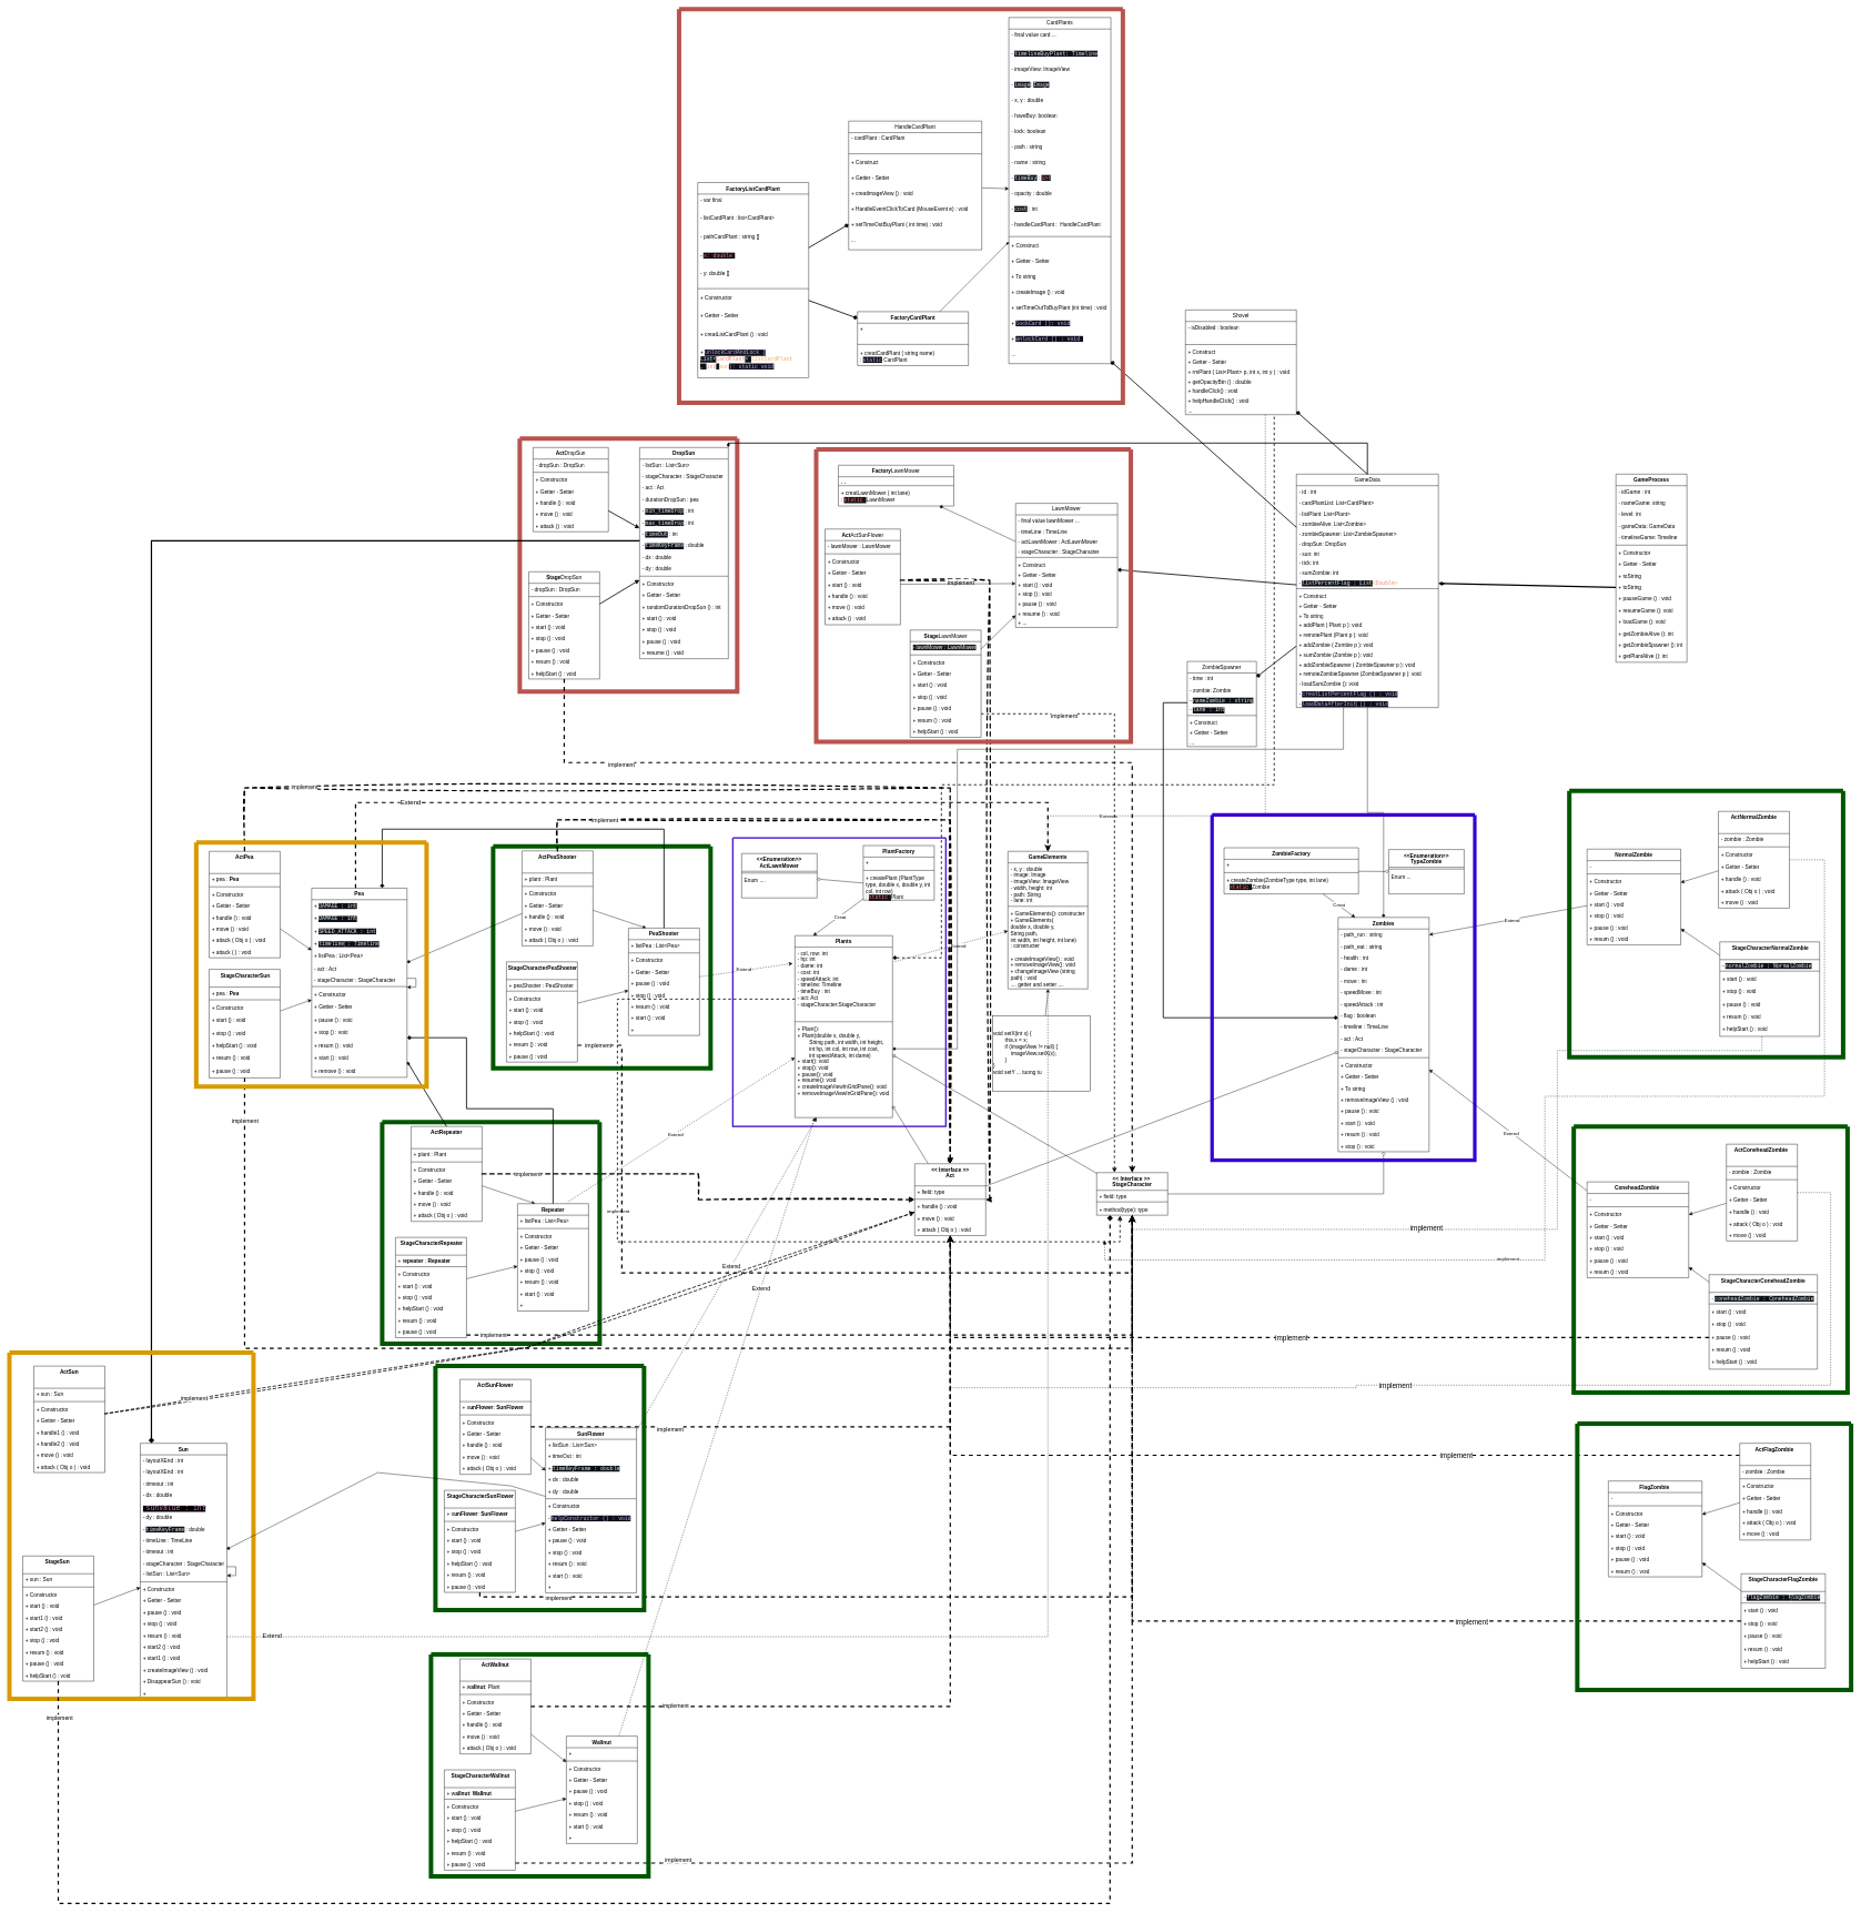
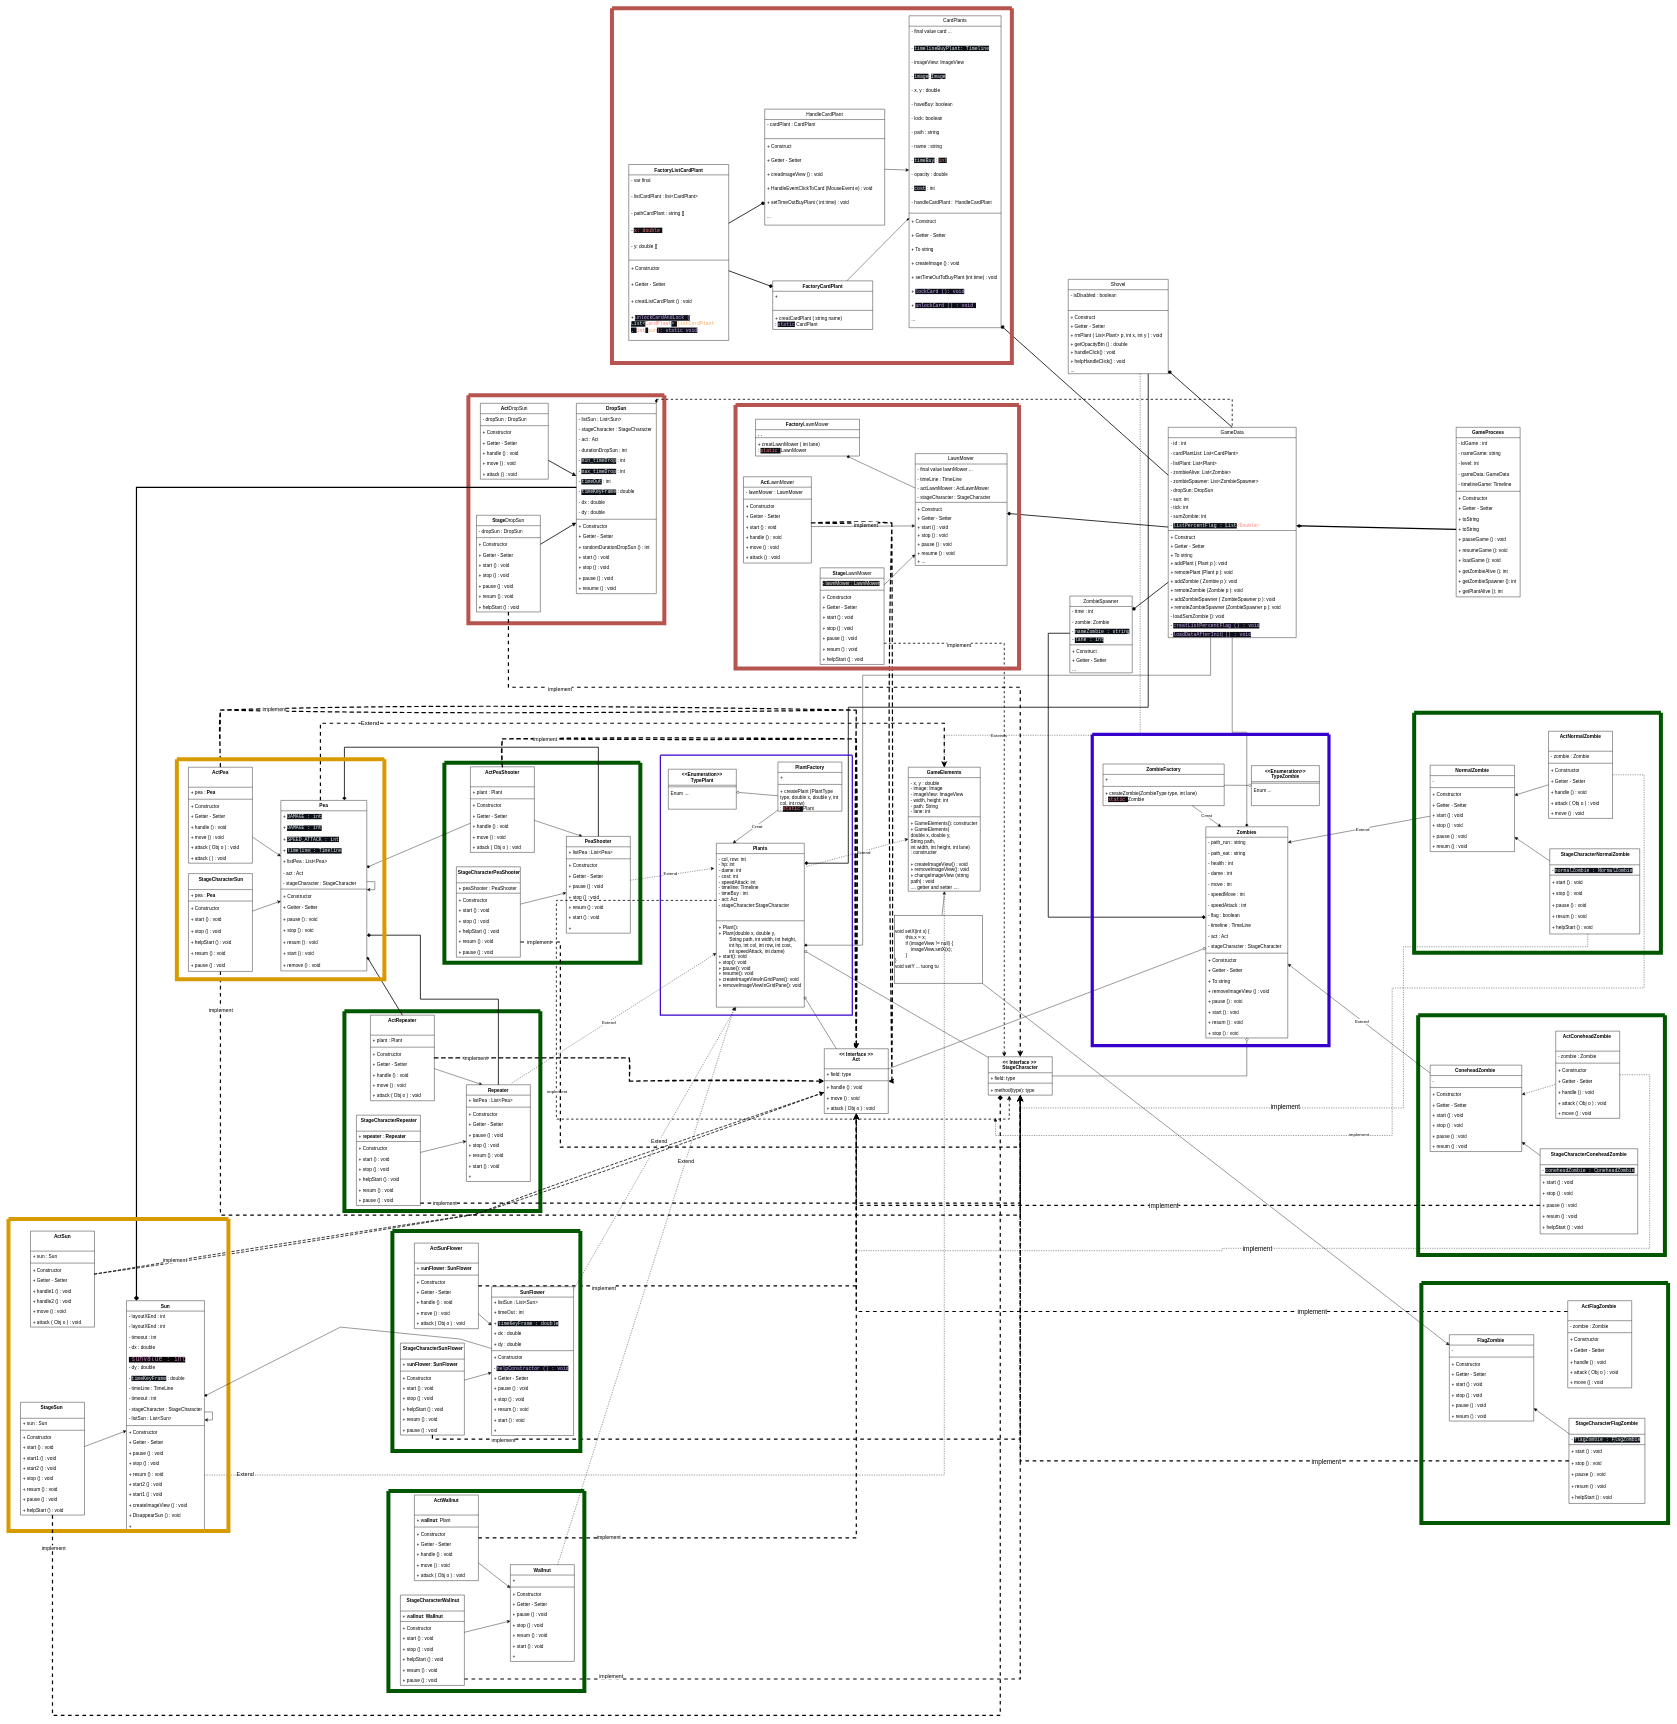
- <mxCell id="274" style="edgeStyle=orthogonalEdgeStyle;rounded=0;orthogonalLoop=1;jettySize=auto;html=1;strokeWidth=2;startArrow=diamondThin;startFill=1;endArrow=none;endFill=0;" parent="1" source="234" target="60" edge="1"><mxGeometry relative="1" as="geometry"><Array as="points"><mxPoint x="1640" y="998" /><mxPoint x="3080" y="998" /></Array></mxGeometry></mxCell>
+ <mxCell id="274" style="edgeStyle=orthogonalEdgeStyle;rounded=0;orthogonalLoop=1;jettySize=auto;html=1;strokeWidth=2;startArrow=diamondThin;startFill=1;endArrow=none;endFill=0;dashed=1;" parent="1" source="234" target="60" edge="1"><mxGeometry relative="1" as="geometry"><Array as="points"><mxPoint x="1640" y="998" /><mxPoint x="3080" y="998" /></Array></mxGeometry></mxCell>
- <mxCell id="238" value="- durationDropSun : pea" style="text;strokeColor=none;fillColor=none;align=left;verticalAlign=top;spacingLeft=4;spacingRight=4;overflow=hidden;rotatable=0;points=[[0,0.5],[1,0.5]];portConstraint=eastwest;whiteSpace=wrap;html=1;" parent="234" vertex="1"><mxGeometry y="104" width="200" height="26" as="geometry" /></mxCell>
+ <mxCell id="238" value="- durationDropSun : int" style="text;strokeColor=none;fillColor=none;align=left;verticalAlign=top;spacingLeft=4;spacingRight=4;overflow=hidden;rotatable=0;points=[[0,0.5],[1,0.5]];portConstraint=eastwest;whiteSpace=wrap;html=1;" parent="234" vertex="1"><mxGeometry y="104" width="200" height="26" as="geometry" /></mxCell>
- <mxCell id="594" value="Act&lt;span style=&quot;font-weight: 400;&quot;&gt;ActSunFlower&lt;/span&gt;" style="swimlane;fontStyle=1;align=center;verticalAlign=top;childLayout=stackLayout;horizontal=1;startSize=26;horizontalStack=0;resizeParent=1;resizeParentMax=0;resizeLast=0;collapsible=1;marginBottom=0;whiteSpace=wrap;html=1;" parent="1" vertex="1"><mxGeometry x="1857.972" y="1191.727" width="169.761" height="215.712" as="geometry" /></mxCell>
+ <mxCell id="594" value="Act&lt;span style=&quot;font-weight: 400;&quot;&gt;LawnMower&lt;/span&gt;" style="swimlane;fontStyle=1;align=center;verticalAlign=top;childLayout=stackLayout;horizontal=1;startSize=26;horizontalStack=0;resizeParent=1;resizeParentMax=0;resizeLast=0;collapsible=1;marginBottom=0;whiteSpace=wrap;html=1;" parent="1" vertex="1"><mxGeometry x="1857.972" y="1191.727" width="169.761" height="215.712" as="geometry" /></mxCell>
- <mxCell id="78" value="&lt;div style=&quot;forced-color-adjust: none; border-color: rgb(0, 0, 0);&quot;&gt;+ sumZombie (Zombie&amp;nbsp;p ): void&lt;/div&gt;" style="text;strokeColor=none;fillColor=none;align=left;verticalAlign=top;spacingLeft=4;spacingRight=4;overflow=hidden;rotatable=0;points=[[0,0.5],[1,0.5]];portConstraint=eastwest;whiteSpace=wrap;html=1;" parent="60" vertex="1"><mxGeometry y="394" width="320" height="22" as="geometry" /></mxCell>
+ <mxCell id="78" value="&lt;div style=&quot;forced-color-adjust: none; border-color: rgb(0, 0, 0);&quot;&gt;+ remoteZombie (Zombie&amp;nbsp;p ): void&lt;/div&gt;" style="text;strokeColor=none;fillColor=none;align=left;verticalAlign=top;spacingLeft=4;spacingRight=4;overflow=hidden;rotatable=0;points=[[0,0.5],[1,0.5]];portConstraint=eastwest;whiteSpace=wrap;html=1;" parent="60" vertex="1"><mxGeometry y="394" width="320" height="22" as="geometry" /></mxCell>
- <mxCell id="118" style="edgeStyle=orthogonalEdgeStyle;rounded=0;orthogonalLoop=1;jettySize=auto;html=1;startArrow=diamond;startFill=1;endArrow=none;endFill=0;strokeWidth=2;dashed=1;" parent="1" source="219" target="122" edge="1"><mxGeometry relative="1" as="geometry"><Array as="points"><mxPoint x="2120" y="2158" /><mxPoint x="2120" y="1768" /><mxPoint x="2870" y="1768" /></Array></mxGeometry></mxCell>
+ <mxCell id="118" style="edgeStyle=orthogonalEdgeStyle;rounded=0;orthogonalLoop=1;jettySize=auto;html=1;startArrow=diamond;startFill=1;endArrow=none;endFill=0;strokeWidth=2;" parent="1" source="219" target="122" edge="1"><mxGeometry relative="1" as="geometry"><Array as="points"><mxPoint x="2120" y="2158" /><mxPoint x="2120" y="1768" /><mxPoint x="2870" y="1768" /></Array></mxGeometry></mxCell>
- <mxCell id="223" value="&amp;lt;&amp;lt;Enumeration&amp;gt;&amp;gt; &lt;br&gt;ActLawnMower" style="swimlane;fontStyle=1;align=center;verticalAlign=top;childLayout=stackLayout;horizontal=1;startSize=40;horizontalStack=0;resizeParent=1;resizeParentMax=0;resizeLast=0;collapsible=1;marginBottom=0;whiteSpace=wrap;html=1;" parent="218" vertex="1"><mxGeometry x="20" y="35" width="170" height="100" as="geometry"><mxRectangle x="-80" y="110" width="140" height="40" as="alternateBounds" /></mxGeometry></mxCell>
+ <mxCell id="223" value="&amp;lt;&amp;lt;Enumeration&amp;gt;&amp;gt; &lt;br&gt;TypePlant" style="swimlane;fontStyle=1;align=center;verticalAlign=top;childLayout=stackLayout;horizontal=1;startSize=40;horizontalStack=0;resizeParent=1;resizeParentMax=0;resizeLast=0;collapsible=1;marginBottom=0;whiteSpace=wrap;html=1;" parent="218" vertex="1"><mxGeometry x="20" y="35" width="170" height="100" as="geometry"><mxRectangle x="-80" y="110" width="140" height="40" as="alternateBounds" /></mxGeometry></mxCell>
- <mxCell id="467" style="rounded=0;orthogonalLoop=1;jettySize=auto;html=1;endArrow=none;endFill=0;startArrow=classic;startFill=1;" parent="1" source="458" target="470" edge="1"><mxGeometry relative="1" as="geometry" /></mxCell>
+ <mxCell id="467" style="rounded=0;orthogonalLoop=1;jettySize=auto;html=1;endArrow=none;endFill=0;startArrow=classic;startFill=1;dashed=1;" parent="1" source="458" target="470" edge="1"><mxGeometry relative="1" as="geometry" /></mxCell>
- <mxCell id="496" style="rounded=0;orthogonalLoop=1;jettySize=auto;html=1;endArrow=none;endFill=0;startArrow=classic;startFill=1;" parent="1" source="487" target="499" edge="1"><mxGeometry relative="1" as="geometry" /></mxCell>
+ <mxCell id="496" style="rounded=0;orthogonalLoop=1;jettySize=auto;html=1;endArrow=none;endFill=0;startArrow=classic;startFill=1;" parent="1" source="487" target="26" edge="1"><mxGeometry relative="1" as="geometry" /></mxCell>
